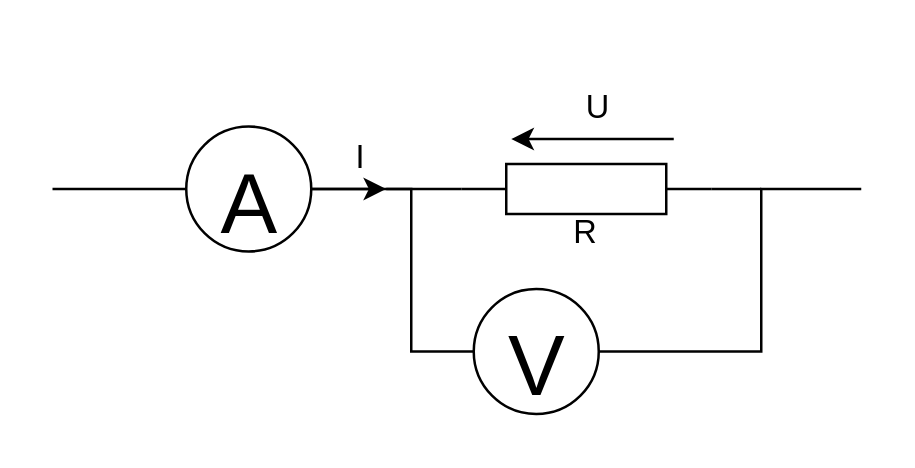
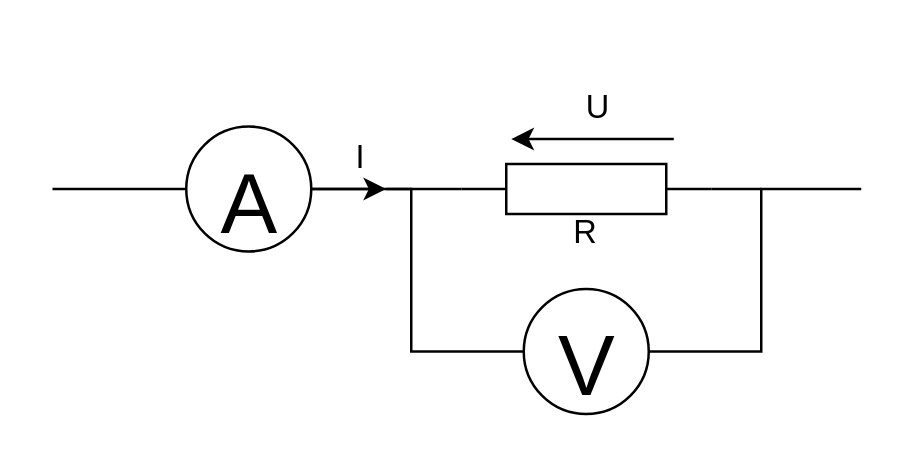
- <mxCell id="6" value="&lt;font style=&quot;font-size: 34px;&quot;&gt;V&lt;/font&gt;" style="verticalLabelPosition=middle;shadow=0;dashed=0;align=center;html=1;verticalAlign=middle;strokeWidth=1;shape=ellipse;aspect=fixed;fontSize=50;" parent="1" vertex="1"><mxGeometry x="189" y="115" width="50" height="50" as="geometry" /></mxCell>
+ <mxCell id="6" value="&lt;font style=&quot;font-size: 34px;&quot;&gt;V&lt;/font&gt;" style="verticalLabelPosition=middle;shadow=0;dashed=0;align=center;html=1;verticalAlign=middle;strokeWidth=1;shape=ellipse;aspect=fixed;fontSize=50;" parent="1" vertex="1"><mxGeometry x="209" y="115" width="50" height="50" as="geometry" /></mxCell>
